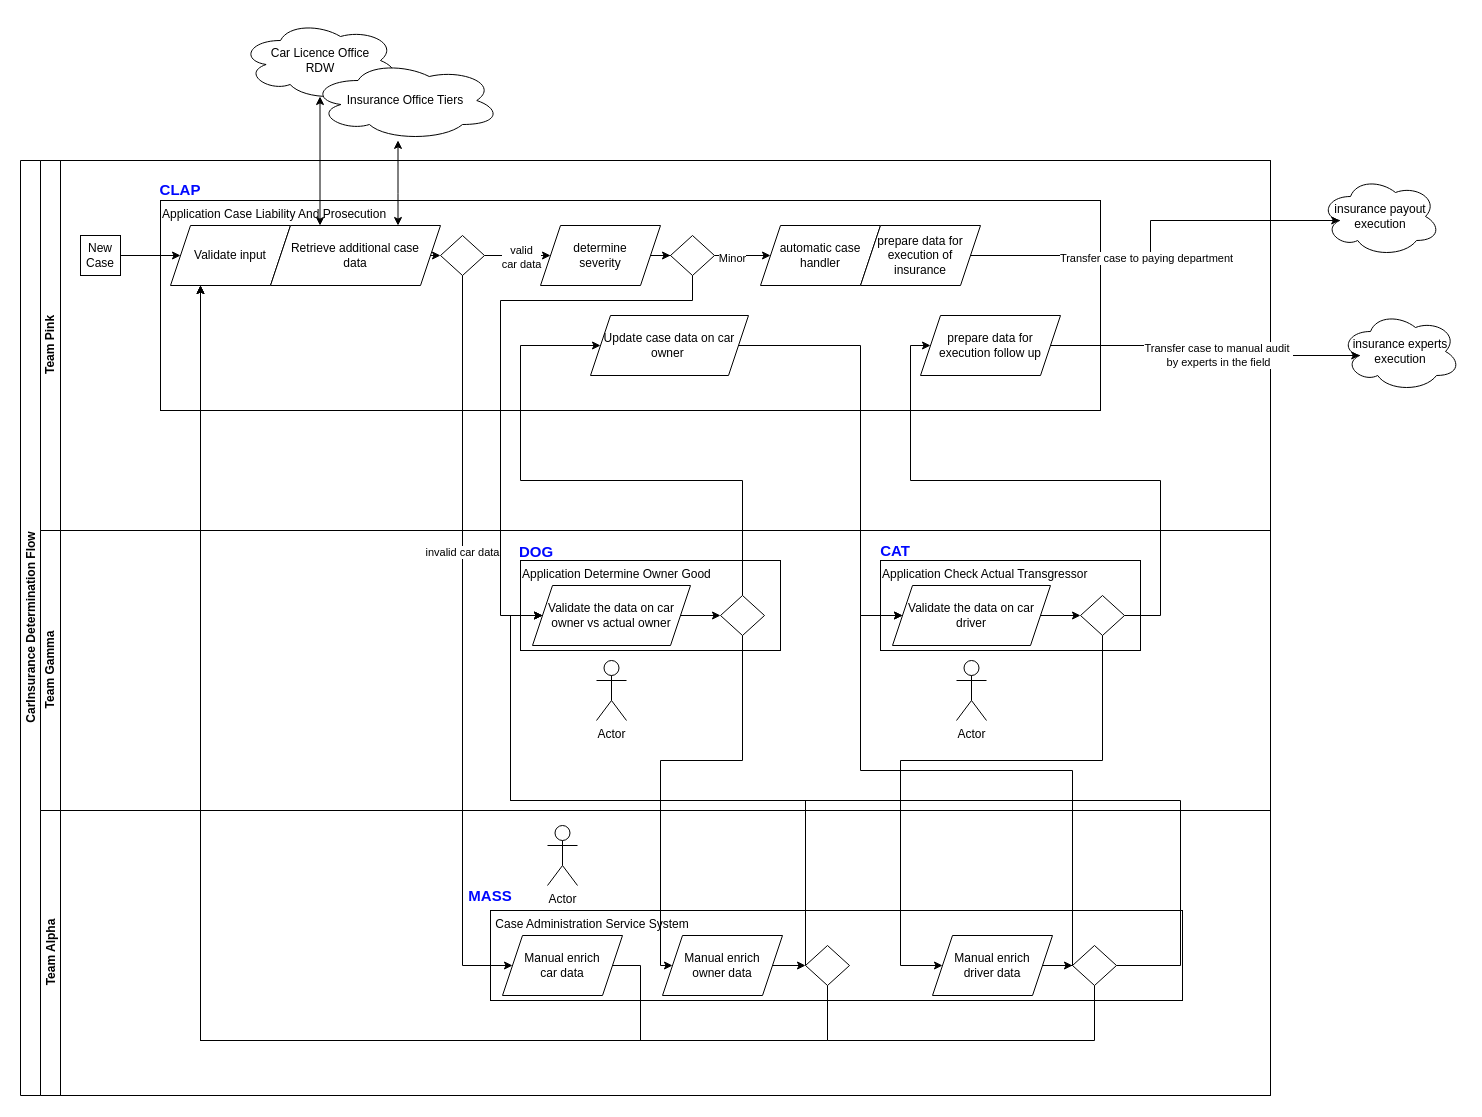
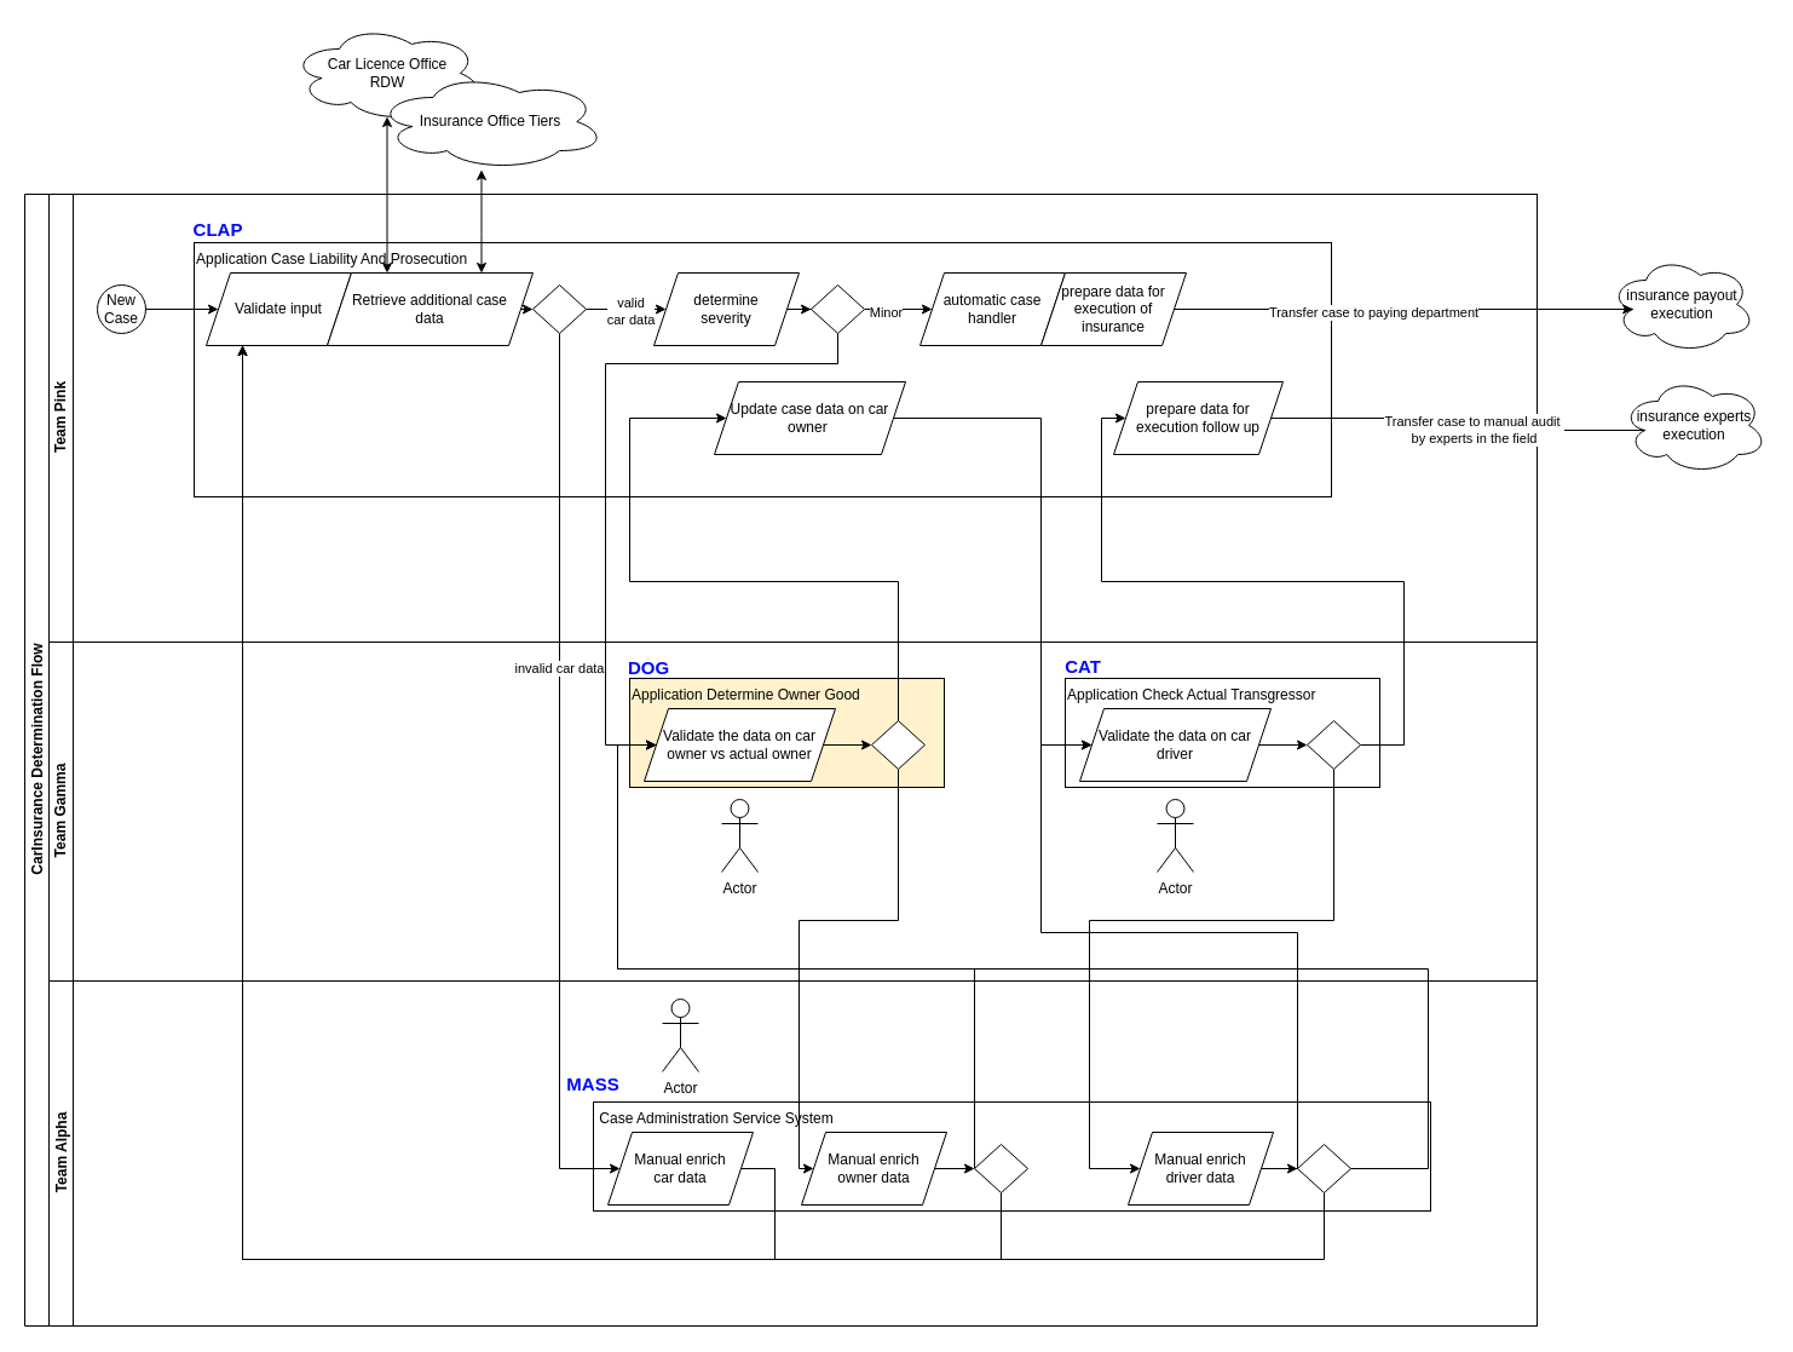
- <mxCell id="61" value="insurance payout execution" style="ellipse;shape=cloud;whiteSpace=wrap;html=1;" parent="1" vertex="1"><mxGeometry x="1320" y="176" width="120" height="80" as="geometry" /></mxCell>
+ <mxCell id="61" value="insurance payout execution" style="ellipse;shape=cloud;whiteSpace=wrap;html=1;" parent="1" vertex="1"><mxGeometry x="1330" y="211" width="120" height="80" as="geometry" /></mxCell>
- <mxCell id="4" value="New Case" style="whiteSpace=wrap;html=1;rounded=0;" parent="3" vertex="1"><mxGeometry x="40" y="75" width="40" height="40" as="geometry" /></mxCell>
+ <mxCell id="4" value="New Case" style="ellipse;whiteSpace=wrap;html=1;" parent="3" vertex="1"><mxGeometry x="40" y="75" width="40" height="40" as="geometry" /></mxCell>
- <mxCell id="65" style="edgeStyle=orthogonalEdgeStyle;rounded=0;orthogonalLoop=1;jettySize=auto;html=1;exitX=1;exitY=0.5;exitDx=0;exitDy=0;entryX=0.16;entryY=0.55;entryDx=0;entryDy=0;entryPerimeter=0;" parent="1" source="19" target="64" edge="1"><mxGeometry relative="1" as="geometry" /></mxCell>
+ <mxCell id="65" style="edgeStyle=orthogonalEdgeStyle;rounded=0;orthogonalLoop=1;jettySize=auto;html=1;exitX=1;exitY=0.5;exitDx=0;exitDy=0;entryX=0.16;entryY=0.55;entryDx=0;entryDy=0;entryPerimeter=0;endArrow=none;" parent="1" source="19" target="64" edge="1"><mxGeometry relative="1" as="geometry" /></mxCell>
- <mxCell id="24" value="Application Determine Owner Good" style="rounded=0;whiteSpace=wrap;html=1;fontFamily=Helvetica;fontSize=12;fontColor=#000000;align=left;verticalAlign=top;" parent="23" vertex="1"><mxGeometry x="480" y="30" width="260" height="90" as="geometry" /></mxCell>
+ <mxCell id="24" value="Application Determine Owner Good" style="rounded=0;whiteSpace=wrap;html=1;fontFamily=Helvetica;fontSize=12;fontColor=#000000;align=left;verticalAlign=top;fillColor=#fff2cc;" parent="23" vertex="1"><mxGeometry x="480" y="30" width="260" height="90" as="geometry" /></mxCell>
